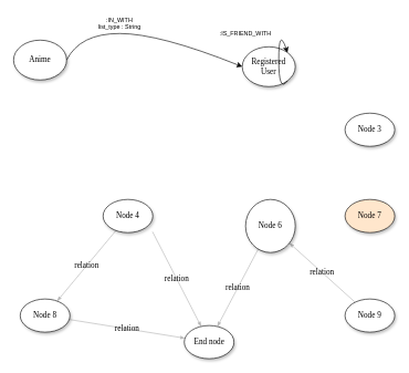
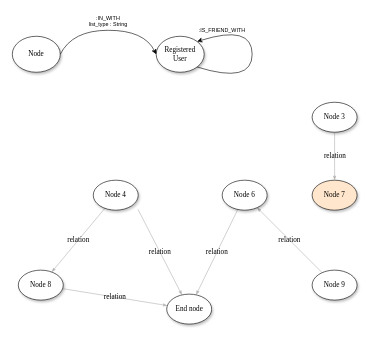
- <mxCell id="12" value="Anime" style="ellipse;whiteSpace=wrap;html=1;rounded=0;shadow=1;comic=0;labelBackgroundColor=none;strokeWidth=1;fontFamily=Verdana;fontSize=12;align=center;" parent="1" vertex="1"><mxGeometry x="20" y="60" width="80" height="60" as="geometry" /></mxCell>
+ <mxCell id="12" value="Node" style="ellipse;whiteSpace=wrap;html=1;rounded=0;shadow=1;comic=0;labelBackgroundColor=none;strokeWidth=1;fontFamily=Verdana;fontSize=12;align=center;" parent="1" vertex="1"><mxGeometry x="20" y="60" width="80" height="60" as="geometry" /></mxCell>
- <mxCell id="2" value="Registered&lt;div&gt;User&lt;/div&gt;" style="ellipse;whiteSpace=wrap;html=1;rounded=0;shadow=1;comic=0;labelBackgroundColor=none;strokeWidth=1;fontFamily=Verdana;fontSize=12;align=center;" parent="1" vertex="1"><mxGeometry x="365" y="70" width="80" height="60" as="geometry" /></mxCell>
+ <mxCell id="2" value="Registered&lt;div&gt;User&lt;/div&gt;" style="ellipse;whiteSpace=wrap;html=1;rounded=0;shadow=1;comic=0;labelBackgroundColor=none;strokeWidth=1;fontFamily=Verdana;fontSize=12;align=center;" parent="1" vertex="1"><mxGeometry x="260" y="60" width="80" height="60" as="geometry" /></mxCell>
+ <mxCell id="3" value="relation" style="edgeStyle=none;rounded=1;html=1;labelBackgroundColor=none;startArrow=none;startFill=0;startSize=5;endArrow=classicThin;endFill=1;endSize=5;jettySize=auto;orthogonalLoop=1;strokeColor=#B3B3B3;strokeWidth=1;fontFamily=Verdana;fontSize=12" parent="1" source="4" target="5" edge="1"><mxGeometry relative="1" as="geometry" /></mxCell>
- <mxCell id="9" value="&lt;span&gt;Node 6&lt;/span&gt;" style="ellipse;whiteSpace=wrap;html=1;rounded=0;shadow=1;comic=0;labelBackgroundColor=none;strokeWidth=1;fontFamily=Verdana;fontSize=12;align=center;" parent="1" vertex="1"><mxGeometry x="370" y="300" width="75" height="80" as="geometry" /></mxCell>
+ <mxCell id="9" value="&lt;span&gt;Node 6&lt;/span&gt;" style="ellipse;whiteSpace=wrap;html=1;rounded=0;shadow=1;comic=0;labelBackgroundColor=none;strokeWidth=1;fontFamily=Verdana;fontSize=12;align=center;" parent="1" vertex="1"><mxGeometry x="370" y="300" width="75" height="50" as="geometry" /></mxCell>
